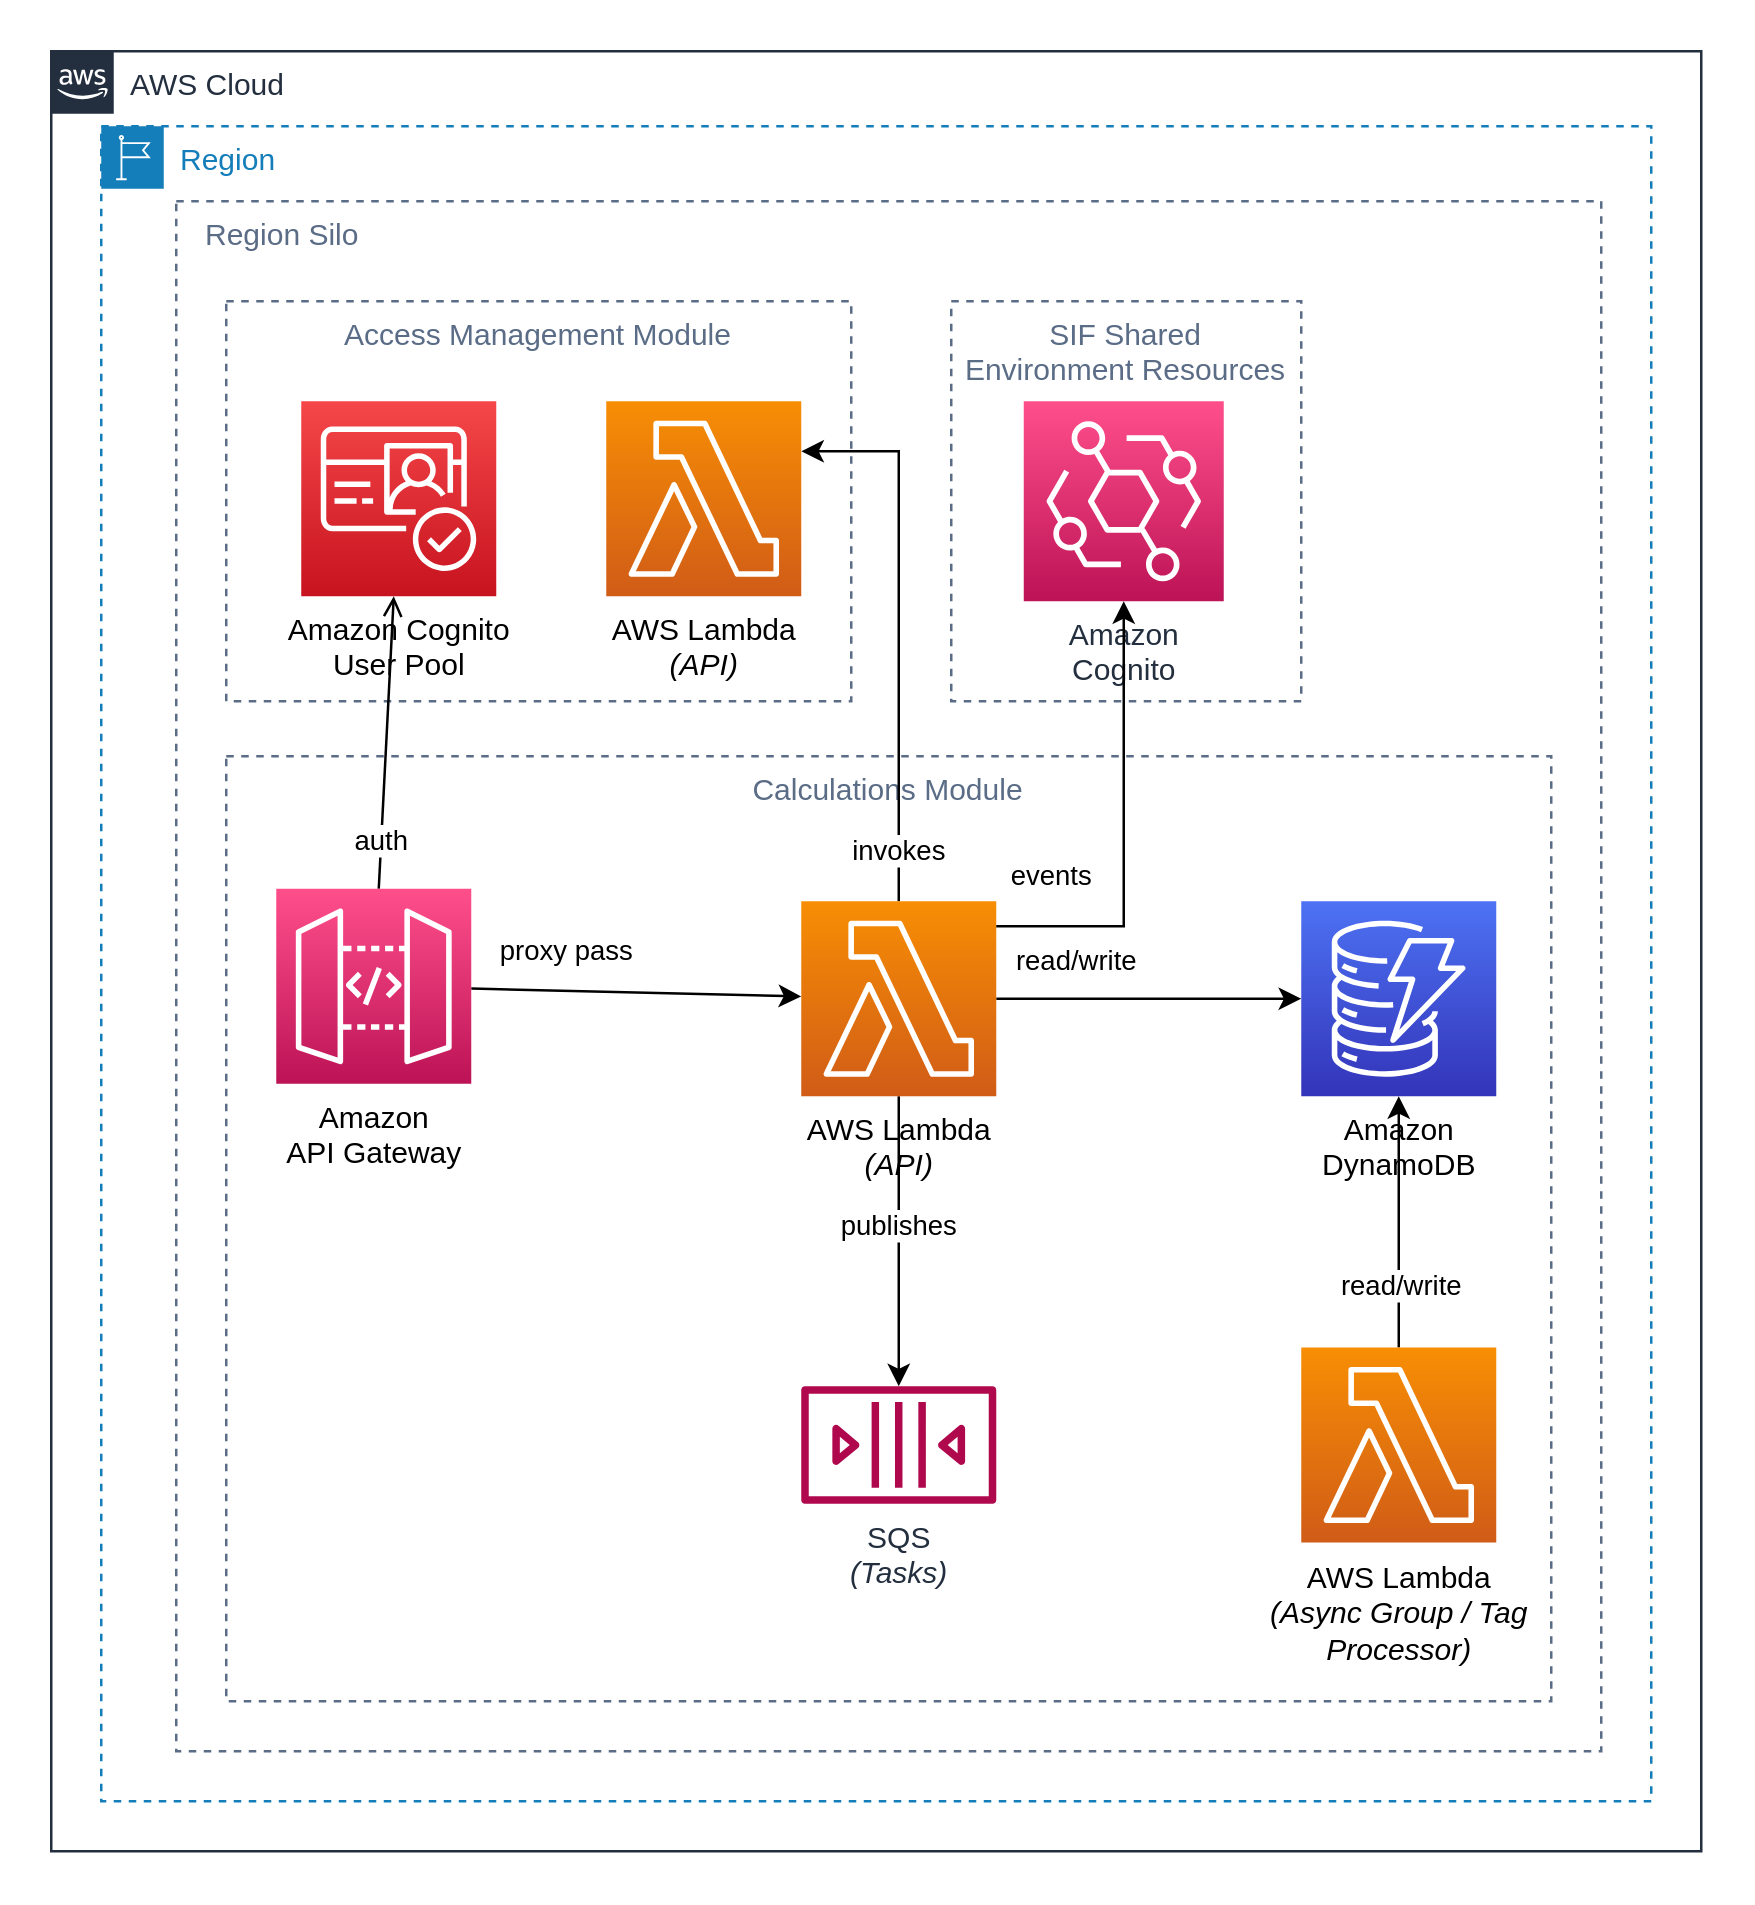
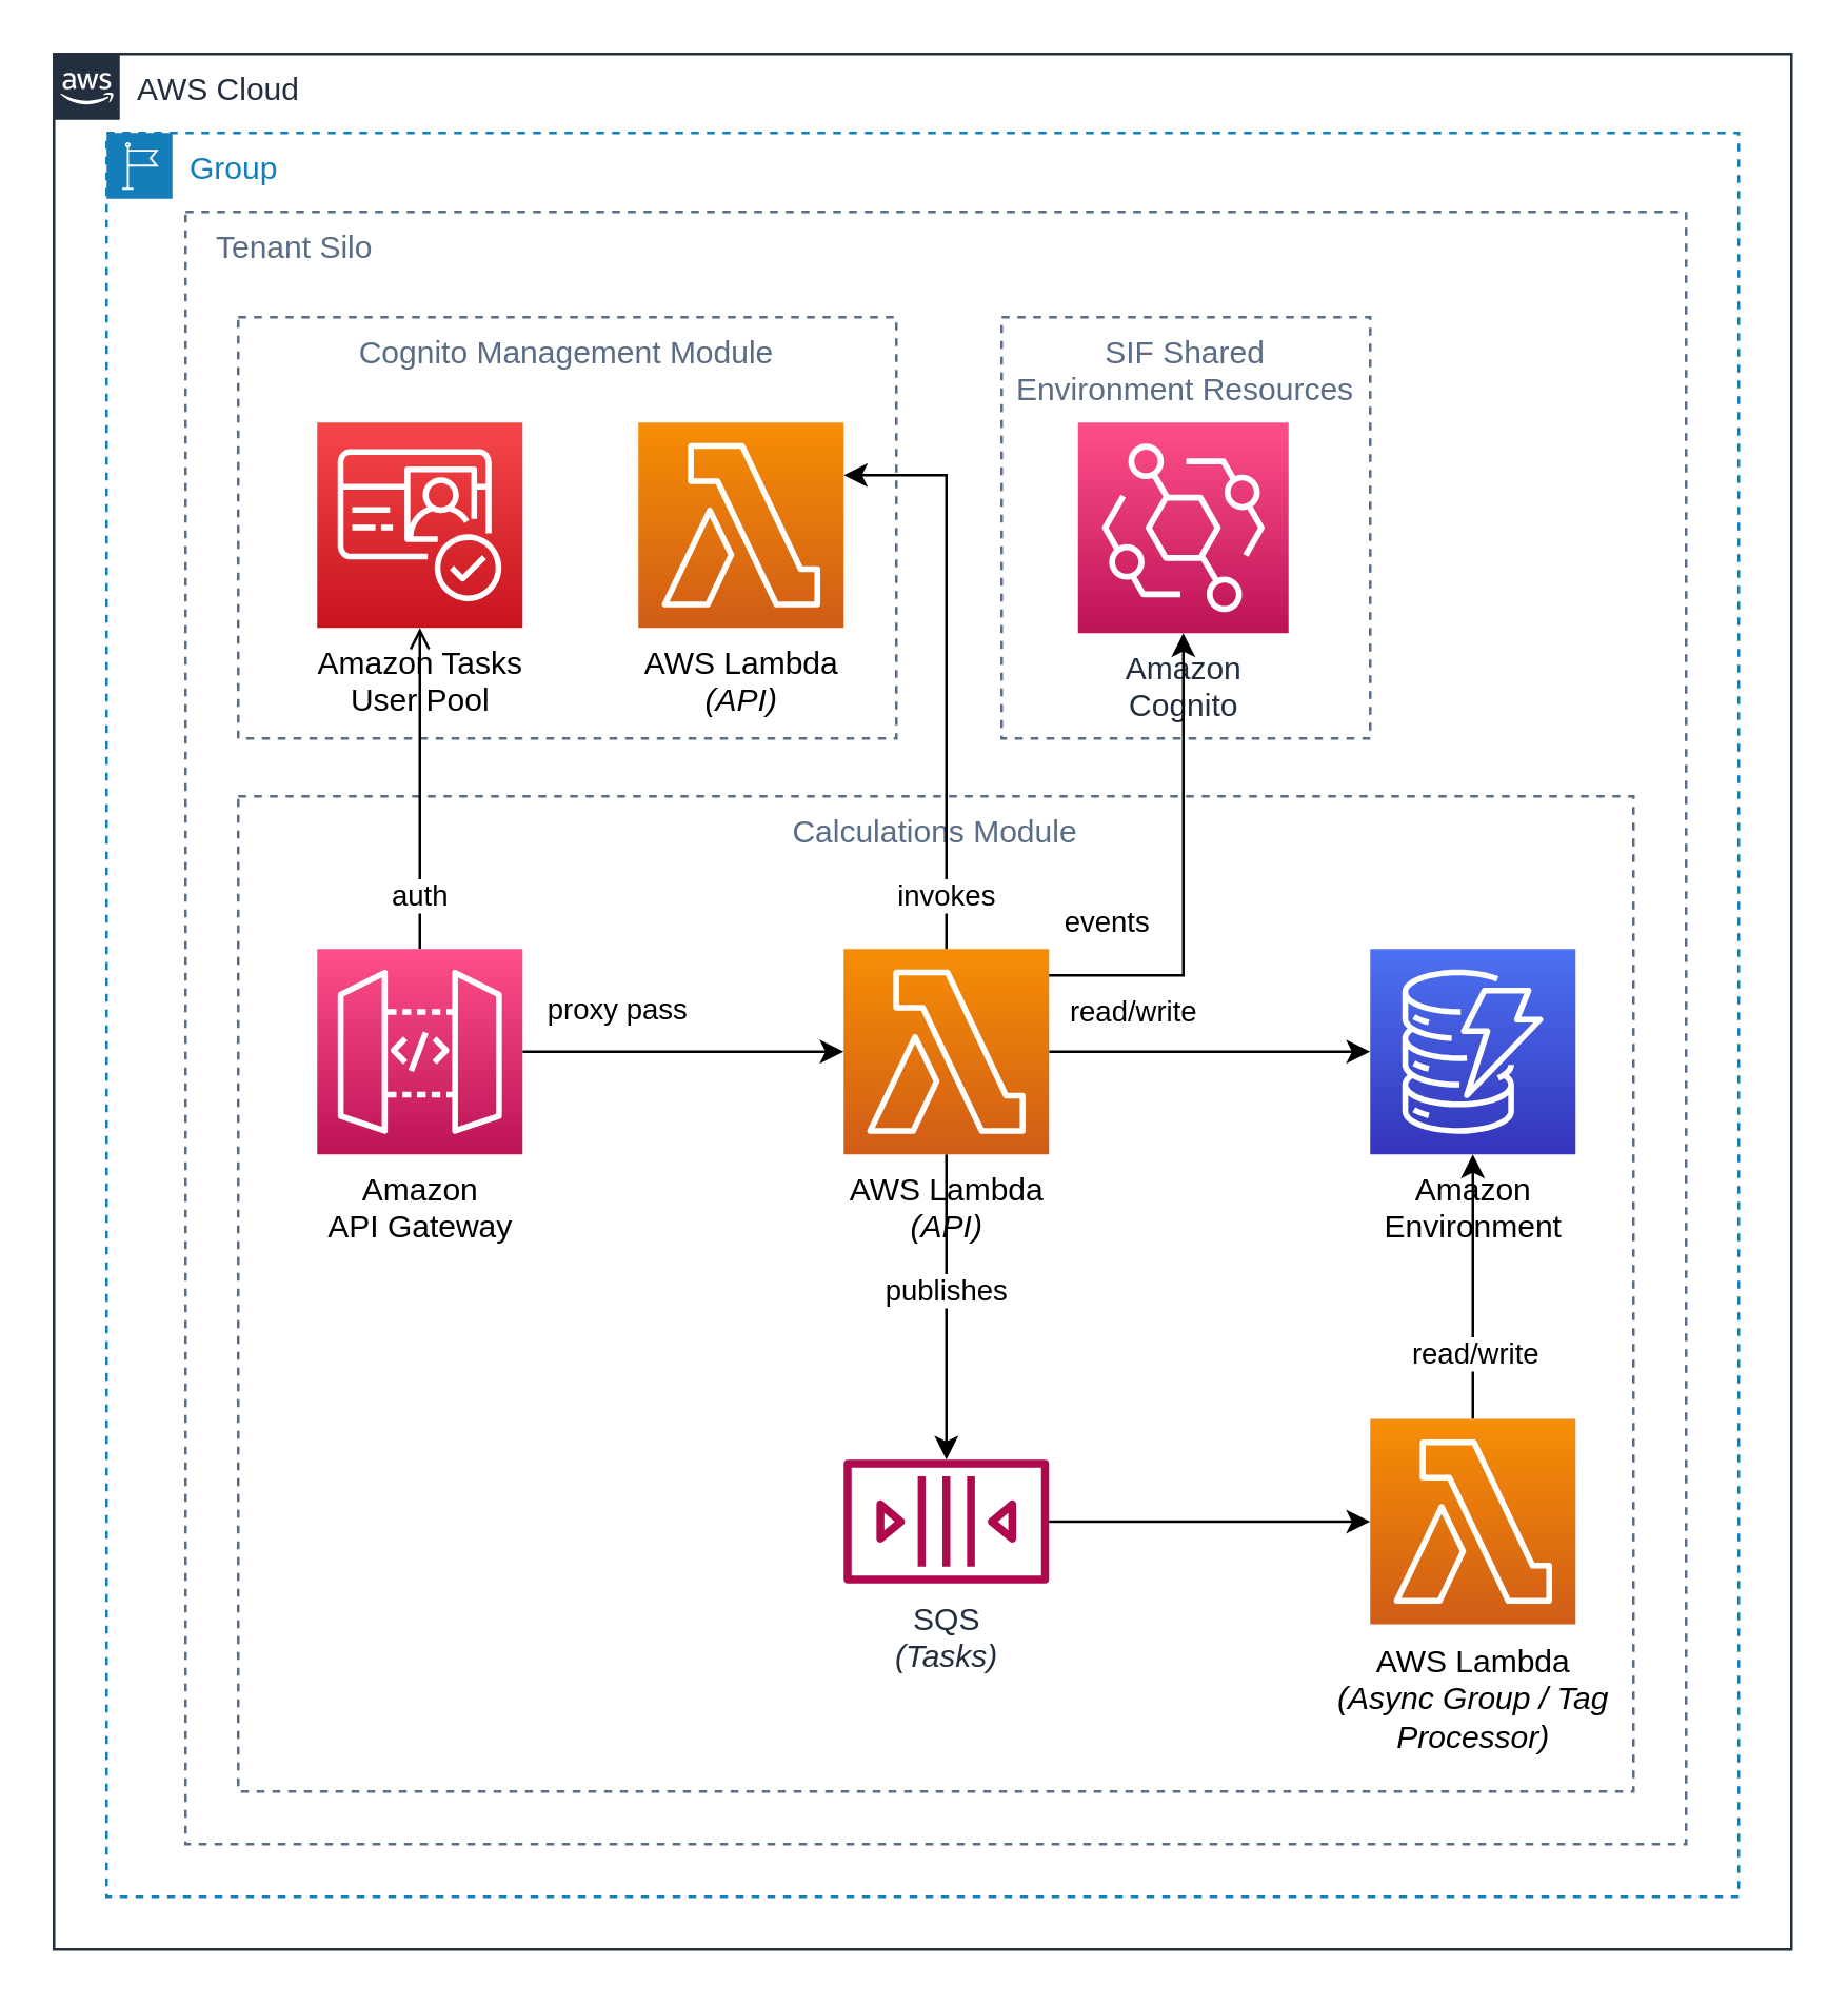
- <mxCell id="3" value="Region" style="points=[[0,0],[0.25,0],[0.5,0],[0.75,0],[1,0],[1,0.25],[1,0.5],[1,0.75],[1,1],[0.75,1],[0.5,1],[0.25,1],[0,1],[0,0.75],[0,0.5],[0,0.25]];outlineConnect=0;gradientColor=none;html=1;whiteSpace=wrap;fontSize=12;fontStyle=0;container=1;pointerEvents=0;collapsible=0;recursiveResize=0;shape=mxgraph.aws4.group;grIcon=mxgraph.aws4.group_region;strokeColor=#147EBA;fillColor=none;verticalAlign=top;align=left;spacingLeft=30;fontColor=#147EBA;dashed=1;" parent="1" vertex="1"><mxGeometry x="40" y="50" width="620" height="670" as="geometry" /></mxCell>
+ <mxCell id="3" value="Group" style="points=[[0,0],[0.25,0],[0.5,0],[0.75,0],[1,0],[1,0.25],[1,0.5],[1,0.75],[1,1],[0.75,1],[0.5,1],[0.25,1],[0,1],[0,0.75],[0,0.5],[0,0.25]];outlineConnect=0;gradientColor=none;html=1;whiteSpace=wrap;fontSize=12;fontStyle=0;container=1;pointerEvents=0;collapsible=0;recursiveResize=0;shape=mxgraph.aws4.group;grIcon=mxgraph.aws4.group_region;strokeColor=#147EBA;fillColor=none;verticalAlign=top;align=left;spacingLeft=30;fontColor=#147EBA;dashed=1;" parent="1" vertex="1"><mxGeometry x="40" y="50" width="620" height="670" as="geometry" /></mxCell>
- <mxCell id="2" value="   Region Silo" style="fillColor=none;strokeColor=#5A6C86;dashed=1;verticalAlign=top;fontStyle=0;fontColor=#5A6C86;labelBackgroundColor=none;align=left;" parent="1" vertex="1"><mxGeometry x="70" y="80" width="570" height="620" as="geometry" /></mxCell>
+ <mxCell id="2" value="   Tenant Silo" style="fillColor=none;strokeColor=#5A6C86;dashed=1;verticalAlign=top;fontStyle=0;fontColor=#5A6C86;labelBackgroundColor=none;align=left;" parent="1" vertex="1"><mxGeometry x="70" y="80" width="570" height="620" as="geometry" /></mxCell>
- <mxCell id="5" value="Access Management Module" style="fillColor=none;strokeColor=#5A6C86;dashed=1;verticalAlign=top;fontStyle=0;fontColor=#5A6C86;labelBackgroundColor=none;" parent="4" vertex="1"><mxGeometry x="70" y="100" width="250" height="160" as="geometry" /></mxCell>
+ <mxCell id="5" value="Cognito Management Module" style="fillColor=none;strokeColor=#5A6C86;dashed=1;verticalAlign=top;fontStyle=0;fontColor=#5A6C86;labelBackgroundColor=none;" parent="4" vertex="1"><mxGeometry x="70" y="100" width="250" height="160" as="geometry" /></mxCell>
- <mxCell id="14" value="Amazon Cognito&lt;br&gt;User Pool" style="sketch=0;points=[[0,0,0],[0.25,0,0],[0.5,0,0],[0.75,0,0],[1,0,0],[0,1,0],[0.25,1,0],[0.5,1,0],[0.75,1,0],[1,1,0],[0,0.25,0],[0,0.5,0],[0,0.75,0],[1,0.25,0],[1,0.5,0],[1,0.75,0]];outlineConnect=0;fontColor=#000000;gradientColor=#F54749;gradientDirection=north;fillColor=#C7131F;strokeColor=#ffffff;dashed=0;verticalLabelPosition=bottom;verticalAlign=top;align=center;html=1;fontSize=12;fontStyle=0;aspect=fixed;shape=mxgraph.aws4.resourceIcon;resIcon=mxgraph.aws4.cognito;labelBackgroundColor=none;" parent="4" vertex="1"><mxGeometry x="100" y="140" width="78" height="78" as="geometry" /></mxCell>
+ <mxCell id="14" value="Amazon Tasks&lt;br&gt;User Pool" style="sketch=0;points=[[0,0,0],[0.25,0,0],[0.5,0,0],[0.75,0,0],[1,0,0],[0,1,0],[0.25,1,0],[0.5,1,0],[0.75,1,0],[1,1,0],[0,0.25,0],[0,0.5,0],[0,0.75,0],[1,0.25,0],[1,0.5,0],[1,0.75,0]];outlineConnect=0;fontColor=#000000;gradientColor=#F54749;gradientDirection=north;fillColor=#C7131F;strokeColor=#ffffff;dashed=0;verticalLabelPosition=bottom;verticalAlign=top;align=center;html=1;fontSize=12;fontStyle=0;aspect=fixed;shape=mxgraph.aws4.resourceIcon;resIcon=mxgraph.aws4.cognito;labelBackgroundColor=none;" parent="4" vertex="1"><mxGeometry x="100" y="140" width="78" height="78" as="geometry" /></mxCell>
- <mxCell id="13" value="Amazon&lt;br style=&quot;border-color: var(--border-color);&quot;&gt;API Gateway" style="sketch=0;points=[[0,0,0],[0.25,0,0],[0.5,0,0],[0.75,0,0],[1,0,0],[0,1,0],[0.25,1,0],[0.5,1,0],[0.75,1,0],[1,1,0],[0,0.25,0],[0,0.5,0],[0,0.75,0],[1,0.25,0],[1,0.5,0],[1,0.75,0]];outlineConnect=0;fontColor=#000000;gradientColor=#FF4F8B;gradientDirection=north;fillColor=#BC1356;strokeColor=#ffffff;dashed=0;verticalLabelPosition=bottom;verticalAlign=top;align=center;html=1;fontSize=12;fontStyle=0;aspect=fixed;shape=mxgraph.aws4.resourceIcon;resIcon=mxgraph.aws4.api_gateway;labelBackgroundColor=none;" parent="4" vertex="1"><mxGeometry x="90" y="335" width="78" height="78" as="geometry" /></mxCell>
+ <mxCell id="13" value="Amazon&lt;br style=&quot;border-color: var(--border-color);&quot;&gt;API Gateway" style="sketch=0;points=[[0,0,0],[0.25,0,0],[0.5,0,0],[0.75,0,0],[1,0,0],[0,1,0],[0.25,1,0],[0.5,1,0],[0.75,1,0],[1,1,0],[0,0.25,0],[0,0.5,0],[0,0.75,0],[1,0.25,0],[1,0.5,0],[1,0.75,0]];outlineConnect=0;fontColor=#000000;gradientColor=#FF4F8B;gradientDirection=north;fillColor=#BC1356;strokeColor=#ffffff;dashed=0;verticalLabelPosition=bottom;verticalAlign=top;align=center;html=1;fontSize=12;fontStyle=0;aspect=fixed;shape=mxgraph.aws4.resourceIcon;resIcon=mxgraph.aws4.api_gateway;labelBackgroundColor=none;" parent="4" vertex="1"><mxGeometry x="100" y="340" width="78" height="78" as="geometry" /></mxCell>
- <mxCell id="15" value="Amazon&lt;br style=&quot;border-color: var(--border-color);&quot;&gt;DynamoDB" style="sketch=0;points=[[0,0,0],[0.25,0,0],[0.5,0,0],[0.75,0,0],[1,0,0],[0,1,0],[0.25,1,0],[0.5,1,0],[0.75,1,0],[1,1,0],[0,0.25,0],[0,0.5,0],[0,0.75,0],[1,0.25,0],[1,0.5,0],[1,0.75,0]];outlineConnect=0;fontColor=#000000;gradientColor=#4D72F3;gradientDirection=north;fillColor=#3334B9;strokeColor=#ffffff;dashed=0;verticalLabelPosition=bottom;verticalAlign=top;align=center;html=1;fontSize=12;fontStyle=0;aspect=fixed;shape=mxgraph.aws4.resourceIcon;resIcon=mxgraph.aws4.dynamodb;labelBackgroundColor=none;" parent="4" vertex="1"><mxGeometry x="500" y="340" width="78" height="78" as="geometry" /></mxCell>
+ <mxCell id="15" value="Amazon&lt;br style=&quot;border-color: var(--border-color);&quot;&gt;Environment" style="sketch=0;points=[[0,0,0],[0.25,0,0],[0.5,0,0],[0.75,0,0],[1,0,0],[0,1,0],[0.25,1,0],[0.5,1,0],[0.75,1,0],[1,1,0],[0,0.25,0],[0,0.5,0],[0,0.75,0],[1,0.25,0],[1,0.5,0],[1,0.75,0]];outlineConnect=0;fontColor=#000000;gradientColor=#4D72F3;gradientDirection=north;fillColor=#3334B9;strokeColor=#ffffff;dashed=0;verticalLabelPosition=bottom;verticalAlign=top;align=center;html=1;fontSize=12;fontStyle=0;aspect=fixed;shape=mxgraph.aws4.resourceIcon;resIcon=mxgraph.aws4.dynamodb;labelBackgroundColor=none;" parent="4" vertex="1"><mxGeometry x="500" y="340" width="78" height="78" as="geometry" /></mxCell>
+ <mxCell id="19" style="edgeStyle=none;rounded=0;orthogonalLoop=1;jettySize=auto;html=1;" parent="4" source="16" target="18" edge="1"><mxGeometry relative="1" as="geometry"><Array as="points" /></mxGeometry></mxCell>
